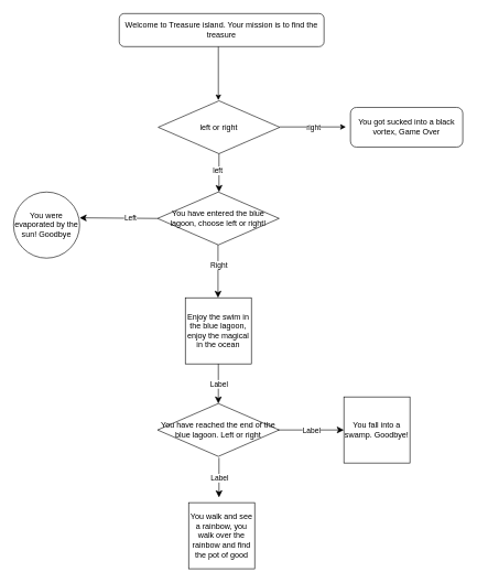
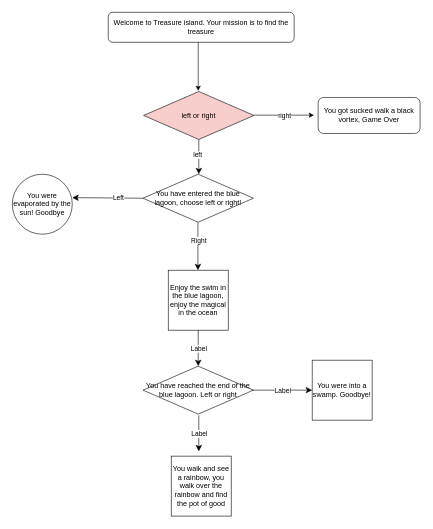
- <mxCell id="4" value="left or right" style="rhombus;whiteSpace=wrap;html=1;rotation=0;" vertex="1" parent="1"><mxGeometry x="239" y="152" width="184" height="80" as="geometry" /></mxCell>
+ <mxCell id="4" value="left or right" style="rhombus;whiteSpace=wrap;html=1;rotation=0;fillColor=#f8cecc;" vertex="1" parent="1"><mxGeometry x="239" y="152" width="184" height="80" as="geometry" /></mxCell>
- <mxCell id="5" value="You got sucked into a black vortex, Game Over" style="rounded=1;whiteSpace=wrap;html=1;" vertex="1" parent="1"><mxGeometry x="530" y="162" width="170" height="60" as="geometry" /></mxCell>
+ <mxCell id="5" value="You got sucked walk a black vortex, Game Over" style="rounded=1;whiteSpace=wrap;html=1;" vertex="1" parent="1"><mxGeometry x="530" y="162" width="170" height="60" as="geometry" /></mxCell>
- <mxCell id="19" value="You fall into a swamp. Goodbye!" style="whiteSpace=wrap;html=1;aspect=fixed;" vertex="1" parent="1"><mxGeometry x="520" y="600" width="100" height="100" as="geometry" /></mxCell>
+ <mxCell id="19" value="You were into a swamp. Goodbye!" style="whiteSpace=wrap;html=1;aspect=fixed;" vertex="1" parent="1"><mxGeometry x="520" y="600" width="100" height="100" as="geometry" /></mxCell>
